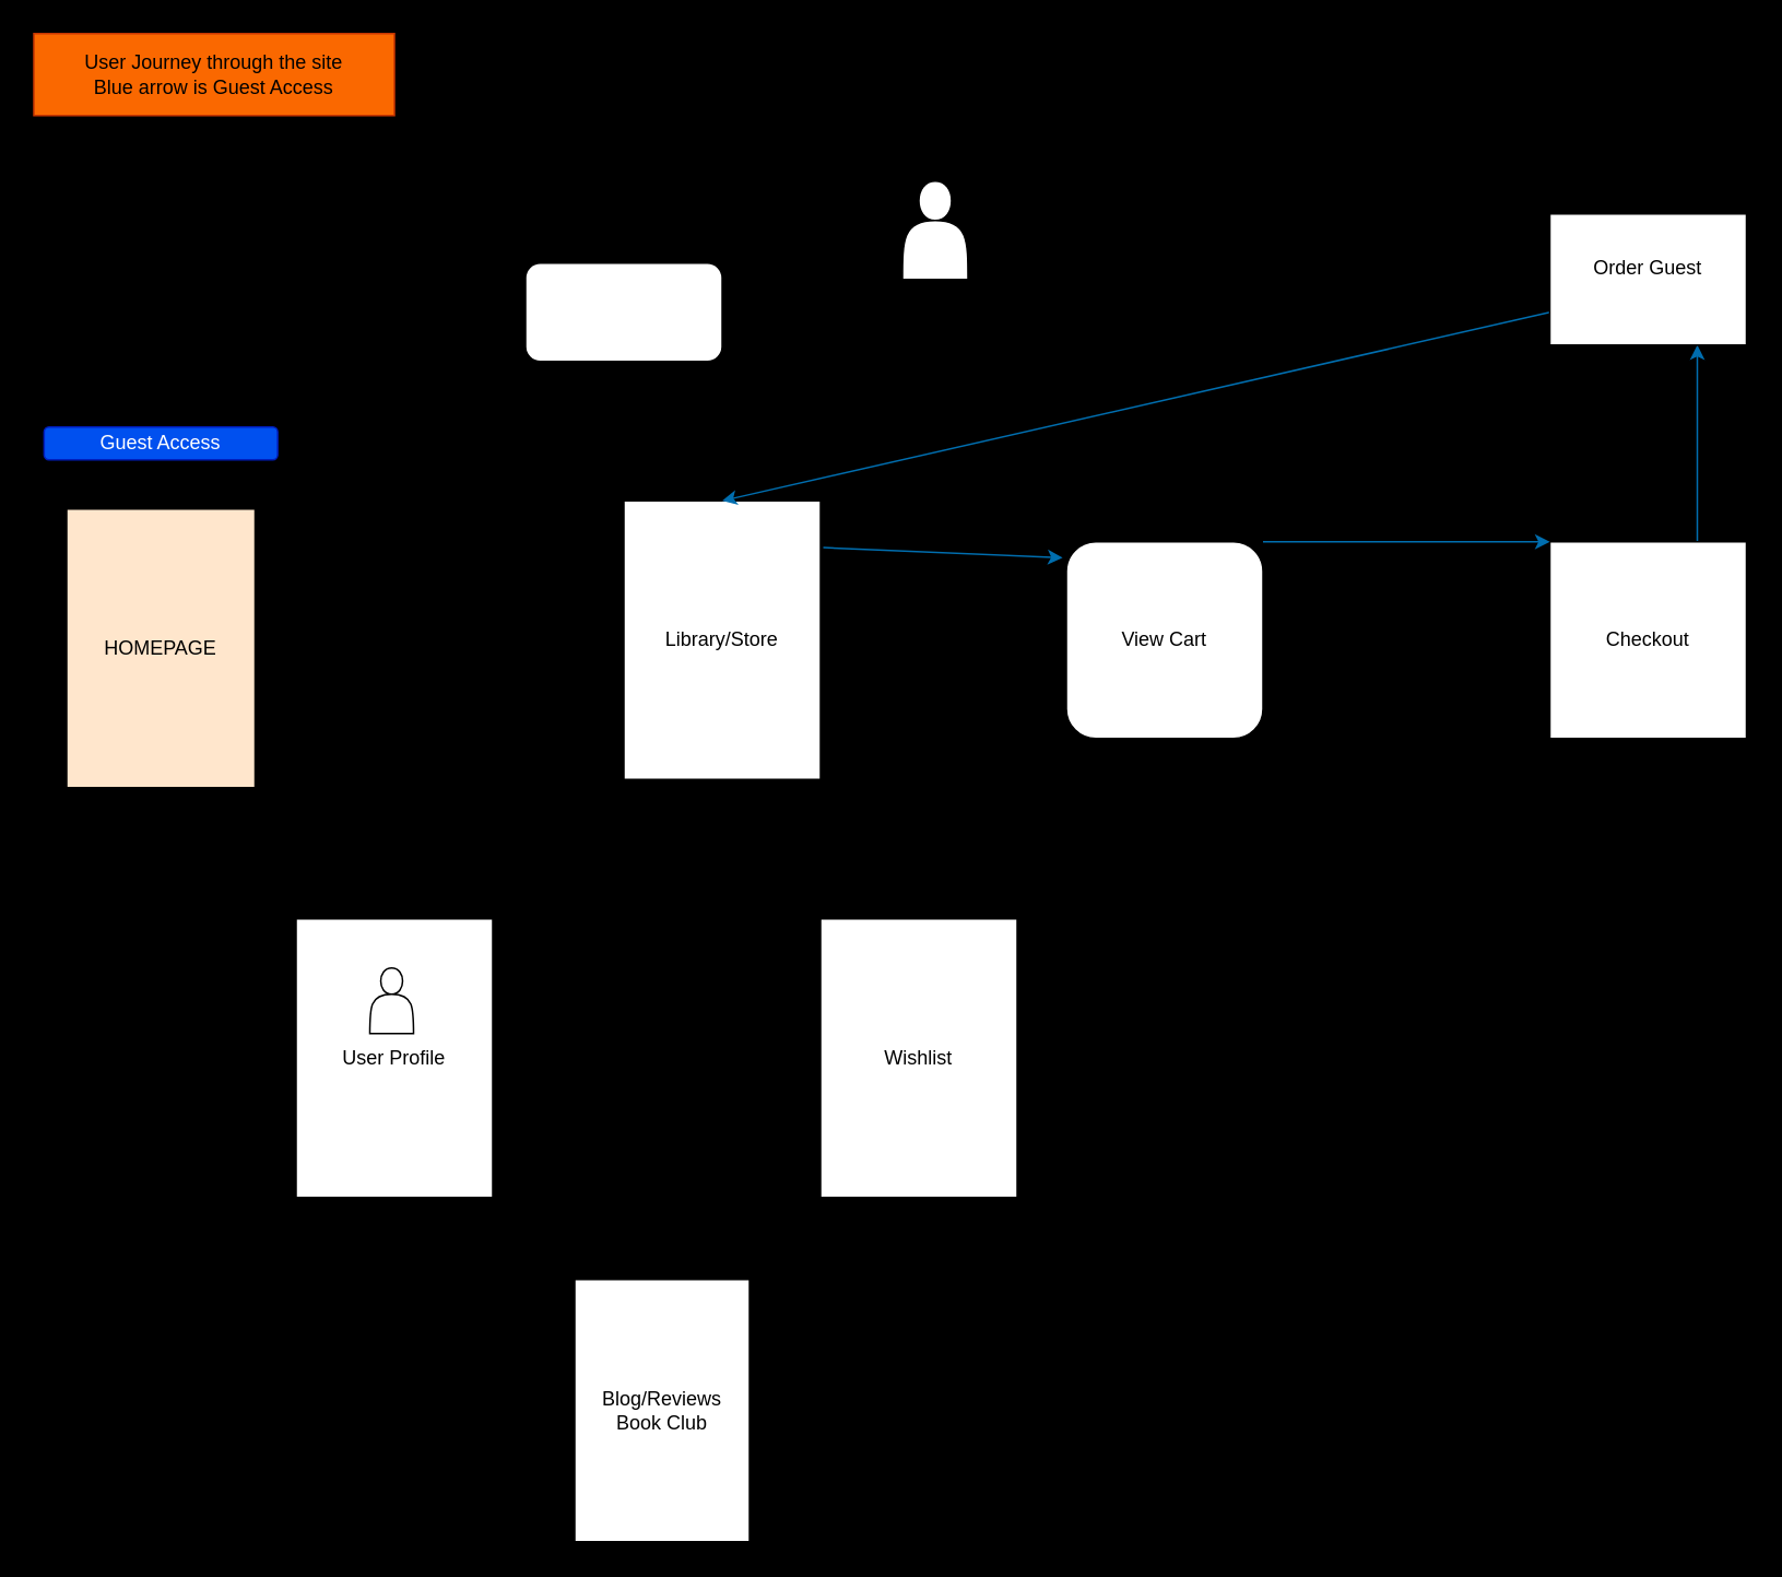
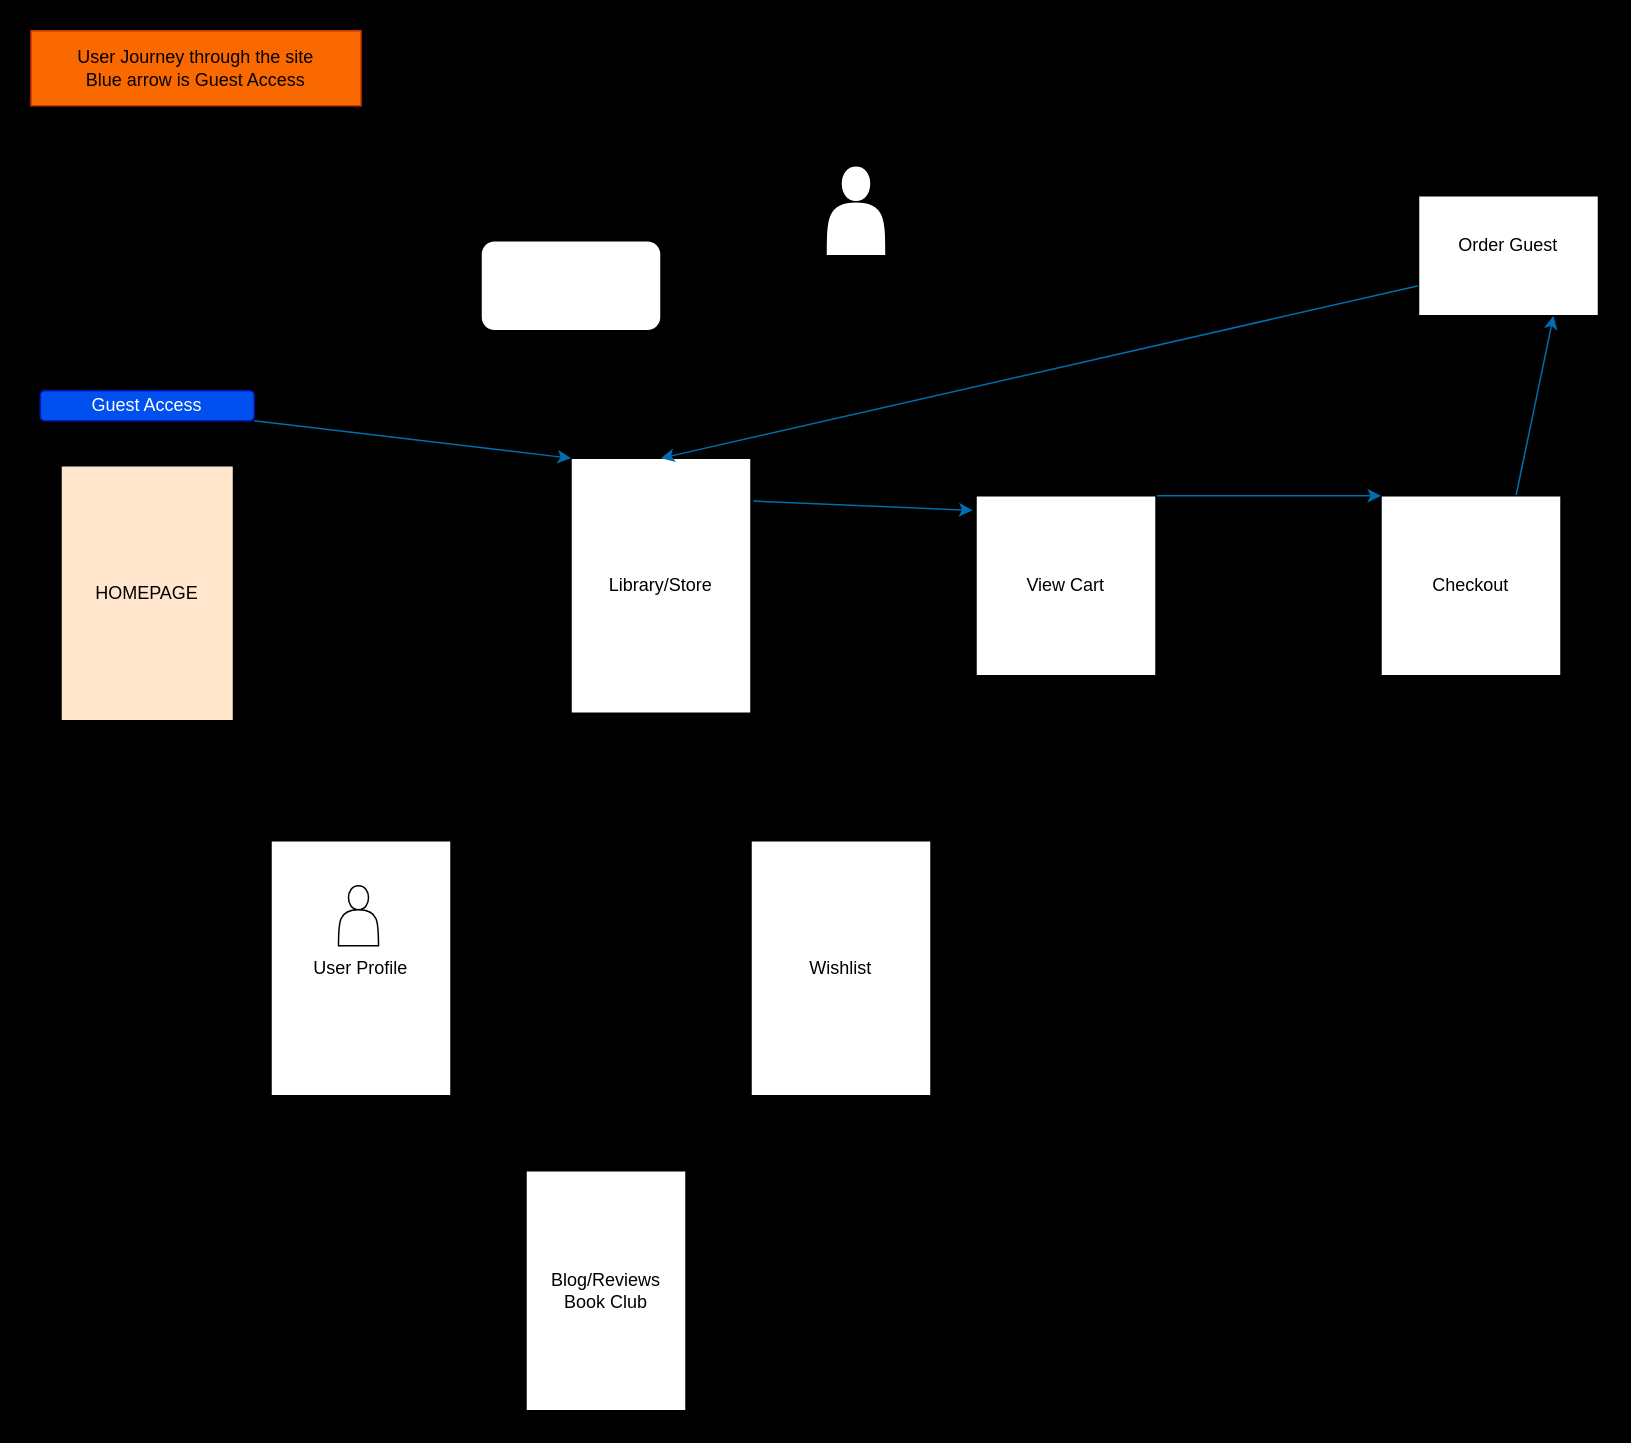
+ <mxCell id="23" style="edgeStyle=none;html=1;exitX=1;exitY=1;exitDx=0;exitDy=0;entryX=0;entryY=0;entryDx=0;entryDy=0;fillColor=#1ba1e2;strokeColor=#006EAF;" parent="1" source="24" target="10" edge="1"><mxGeometry relative="1" as="geometry" /></mxCell>
- <mxCell id="22" value="View Cart" style="whiteSpace=wrap;html=1;rounded=1;" parent="1" vertex="1"><mxGeometry x="650" y="330" width="120" height="120" as="geometry" /></mxCell>
+ <mxCell id="22" value="View Cart" style="rounded=0;whiteSpace=wrap;html=1;" parent="1" vertex="1"><mxGeometry x="650" y="330" width="120" height="120" as="geometry" /></mxCell>
- <mxCell id="18" value="Checkout" style="rounded=0;whiteSpace=wrap;html=1;" parent="1" vertex="1"><mxGeometry x="945" y="330" width="120" height="120" as="geometry" /></mxCell>
+ <mxCell id="18" value="Checkout" style="rounded=0;whiteSpace=wrap;html=1;" parent="1" vertex="1"><mxGeometry x="920" y="330" width="120" height="120" as="geometry" /></mxCell>
